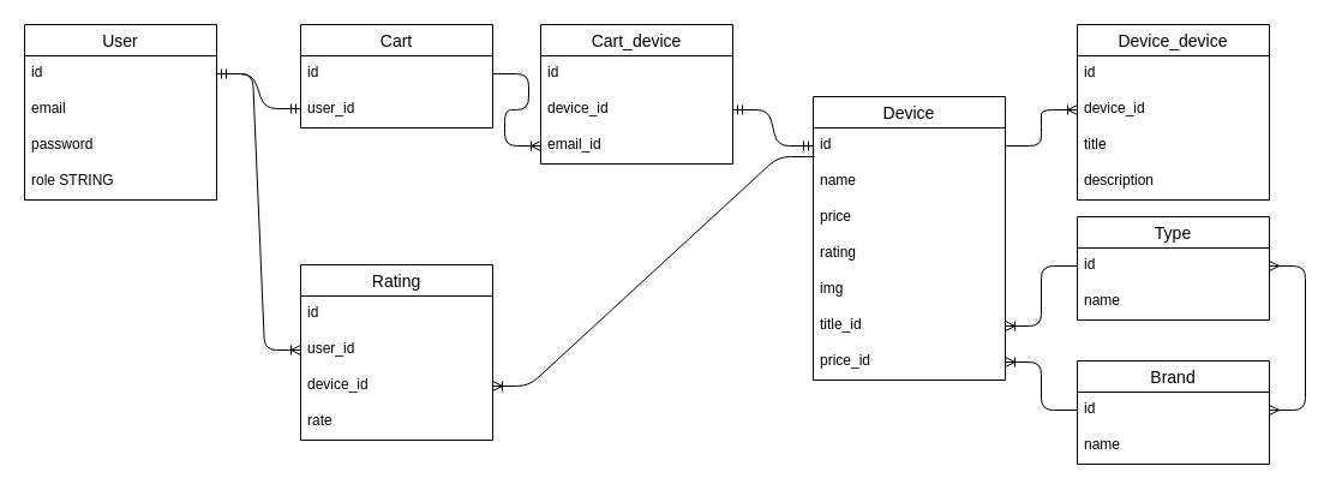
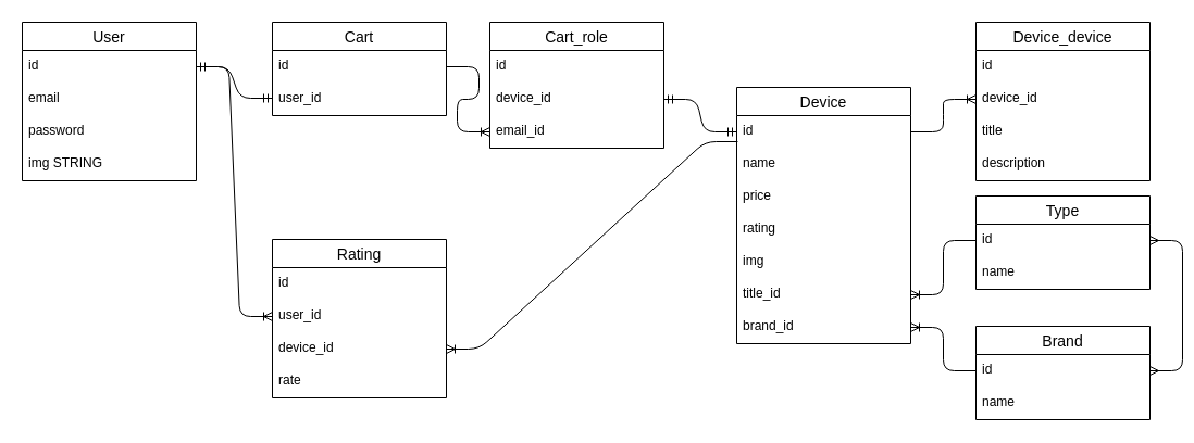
- <mxCell id="34" value="Cart_device" style="swimlane;fontStyle=0;childLayout=stackLayout;horizontal=1;startSize=26;horizontalStack=0;resizeParent=1;resizeParentMax=0;resizeLast=0;collapsible=1;marginBottom=0;align=center;fontSize=14;" vertex="1" parent="1"><mxGeometry x="450" y="20" width="160" height="116" as="geometry" /></mxCell>
+ <mxCell id="34" value="Cart_role" style="swimlane;fontStyle=0;childLayout=stackLayout;horizontal=1;startSize=26;horizontalStack=0;resizeParent=1;resizeParentMax=0;resizeLast=0;collapsible=1;marginBottom=0;align=center;fontSize=14;" vertex="1" parent="1"><mxGeometry x="450" y="20" width="160" height="116" as="geometry" /></mxCell>
- <mxCell id="6" value="role STRING" style="text;strokeColor=none;fillColor=none;spacingLeft=4;spacingRight=4;overflow=hidden;rotatable=0;points=[[0,0.5],[1,0.5]];portConstraint=eastwest;fontSize=12;" vertex="1" parent="2"><mxGeometry y="116" width="160" height="30" as="geometry" /></mxCell>
+ <mxCell id="6" value="img STRING" style="text;strokeColor=none;fillColor=none;spacingLeft=4;spacingRight=4;overflow=hidden;rotatable=0;points=[[0,0.5],[1,0.5]];portConstraint=eastwest;fontSize=12;" vertex="1" parent="2"><mxGeometry y="116" width="160" height="30" as="geometry" /></mxCell>
- <mxCell id="18" value="price_id" style="text;strokeColor=none;fillColor=none;spacingLeft=4;spacingRight=4;overflow=hidden;rotatable=0;points=[[0,0.5],[1,0.5]];portConstraint=eastwest;fontSize=12;" vertex="1" parent="11"><mxGeometry y="206" width="160" height="30" as="geometry" /></mxCell>
+ <mxCell id="18" value="brand_id" style="text;strokeColor=none;fillColor=none;spacingLeft=4;spacingRight=4;overflow=hidden;rotatable=0;points=[[0,0.5],[1,0.5]];portConstraint=eastwest;fontSize=12;" vertex="1" parent="11"><mxGeometry y="206" width="160" height="30" as="geometry" /></mxCell>
